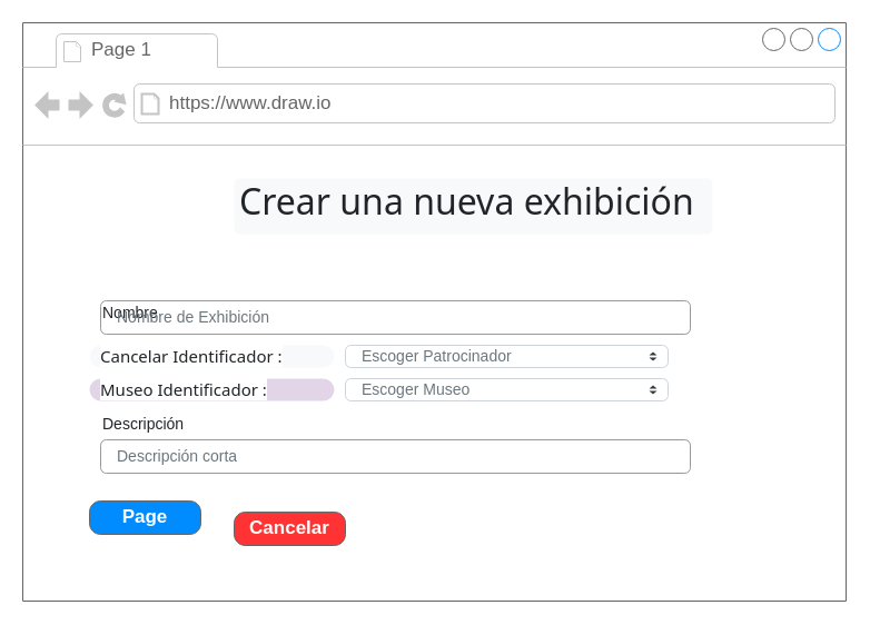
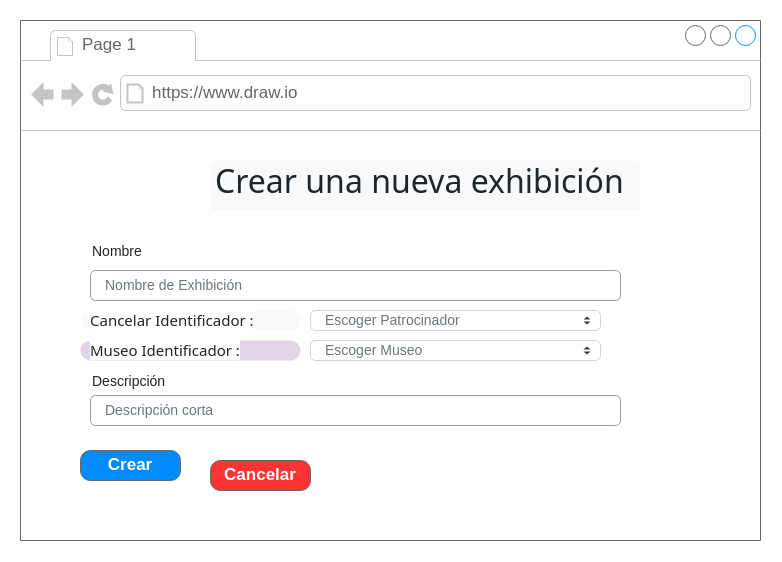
- <mxCell id="12" value="Nombre" style="fillColor=none;strokeColor=none;align=left;fontSize=14;fontColor=#212529;" vertex="1" parent="2"><mxGeometry x="70" y="240" width="260" height="40" as="geometry" /></mxCell>
+ <mxCell id="12" value="Nombre" style="fillColor=none;strokeColor=none;align=left;fontSize=14;fontColor=#212529;" vertex="1" parent="2"><mxGeometry x="70" y="210" width="260" height="40" as="geometry" /></mxCell>
- <mxCell id="6" value="Page" style="strokeWidth=1;shadow=0;dashed=0;align=center;html=1;shape=mxgraph.mockup.buttons.button;strokeColor=#666666;fontColor=#ffffff;mainText=;buttonStyle=round;fontSize=17;fontStyle=1;fillColor=#008cff;whiteSpace=wrap;" vertex="1" parent="2"><mxGeometry x="60" y="430" width="100" height="30" as="geometry" /></mxCell>
+ <mxCell id="6" value="Crear" style="strokeWidth=1;shadow=0;dashed=0;align=center;html=1;shape=mxgraph.mockup.buttons.button;strokeColor=#666666;fontColor=#ffffff;mainText=;buttonStyle=round;fontSize=17;fontStyle=1;fillColor=#008cff;whiteSpace=wrap;" vertex="1" parent="2"><mxGeometry x="60" y="430" width="100" height="30" as="geometry" /></mxCell>
